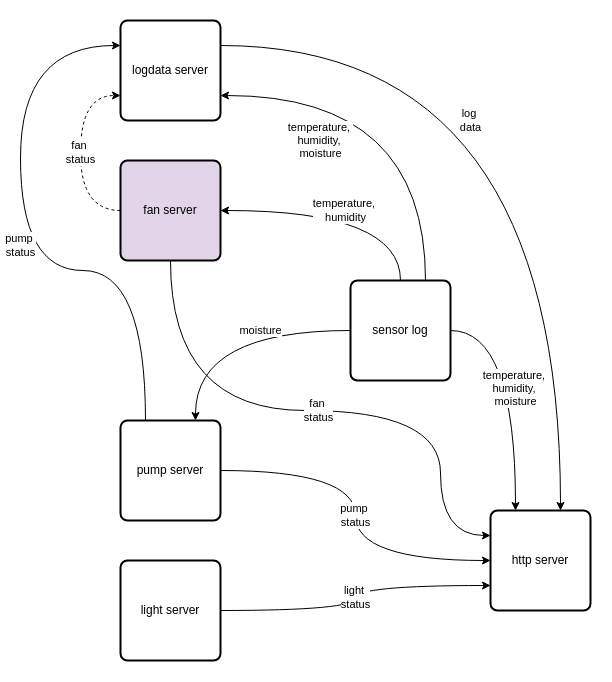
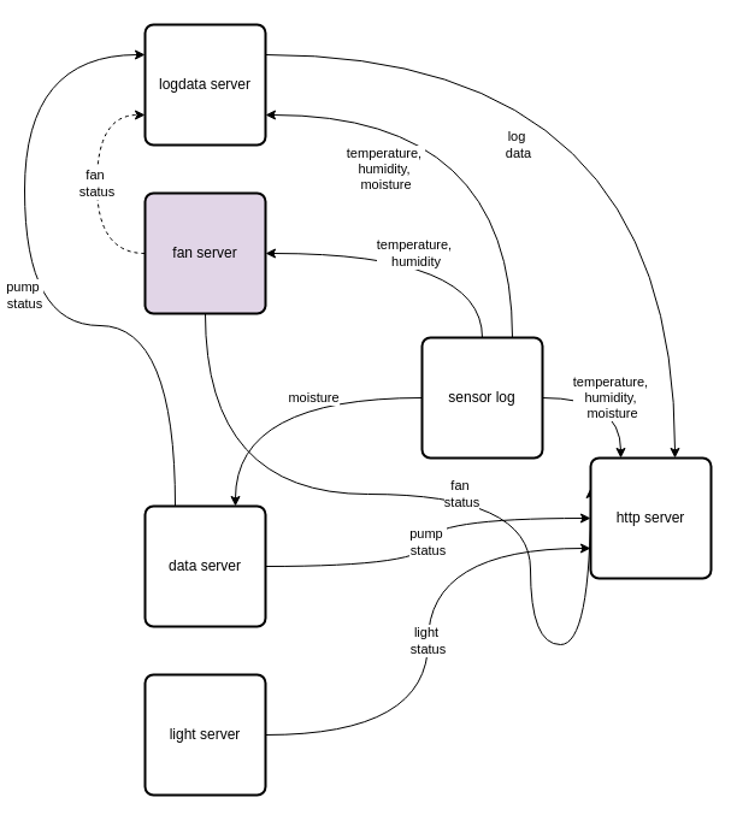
- <mxCell id="12" value="pump server" style="rounded=1;whiteSpace=wrap;html=1;absoluteArcSize=1;arcSize=14;strokeWidth=2;" vertex="1" parent="1"><mxGeometry x="120" y="420" width="100" height="100" as="geometry" /></mxCell>
+ <mxCell id="12" value="data server" style="rounded=1;whiteSpace=wrap;html=1;absoluteArcSize=1;arcSize=14;strokeWidth=2;" vertex="1" parent="1"><mxGeometry x="120" y="420" width="100" height="100" as="geometry" /></mxCell>
- <mxCell id="17" value="http server" style="rounded=1;whiteSpace=wrap;html=1;absoluteArcSize=1;arcSize=14;strokeWidth=2;" vertex="1" parent="1"><mxGeometry x="490" y="510" width="100" height="100" as="geometry" /></mxCell>
+ <mxCell id="17" value="http server" style="rounded=1;whiteSpace=wrap;html=1;absoluteArcSize=1;arcSize=14;strokeWidth=2;" vertex="1" parent="1"><mxGeometry x="490" y="380" width="100" height="100" as="geometry" /></mxCell>
